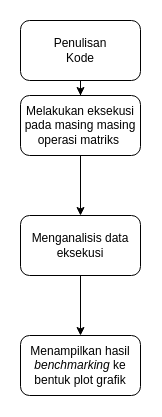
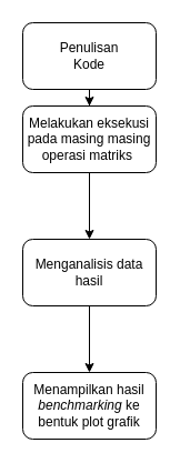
- <mxCell id="7" value="Menganalisis data eksekusi" style="rounded=1;whiteSpace=wrap;html=1;" vertex="1" parent="1"><mxGeometry x="20" y="215" width="120" height="60" as="geometry" /></mxCell>
+ <mxCell id="7" value="Menganalisis data hasil" style="rounded=1;whiteSpace=wrap;html=1;" vertex="1" parent="1"><mxGeometry x="20" y="215" width="120" height="60" as="geometry" /></mxCell>
